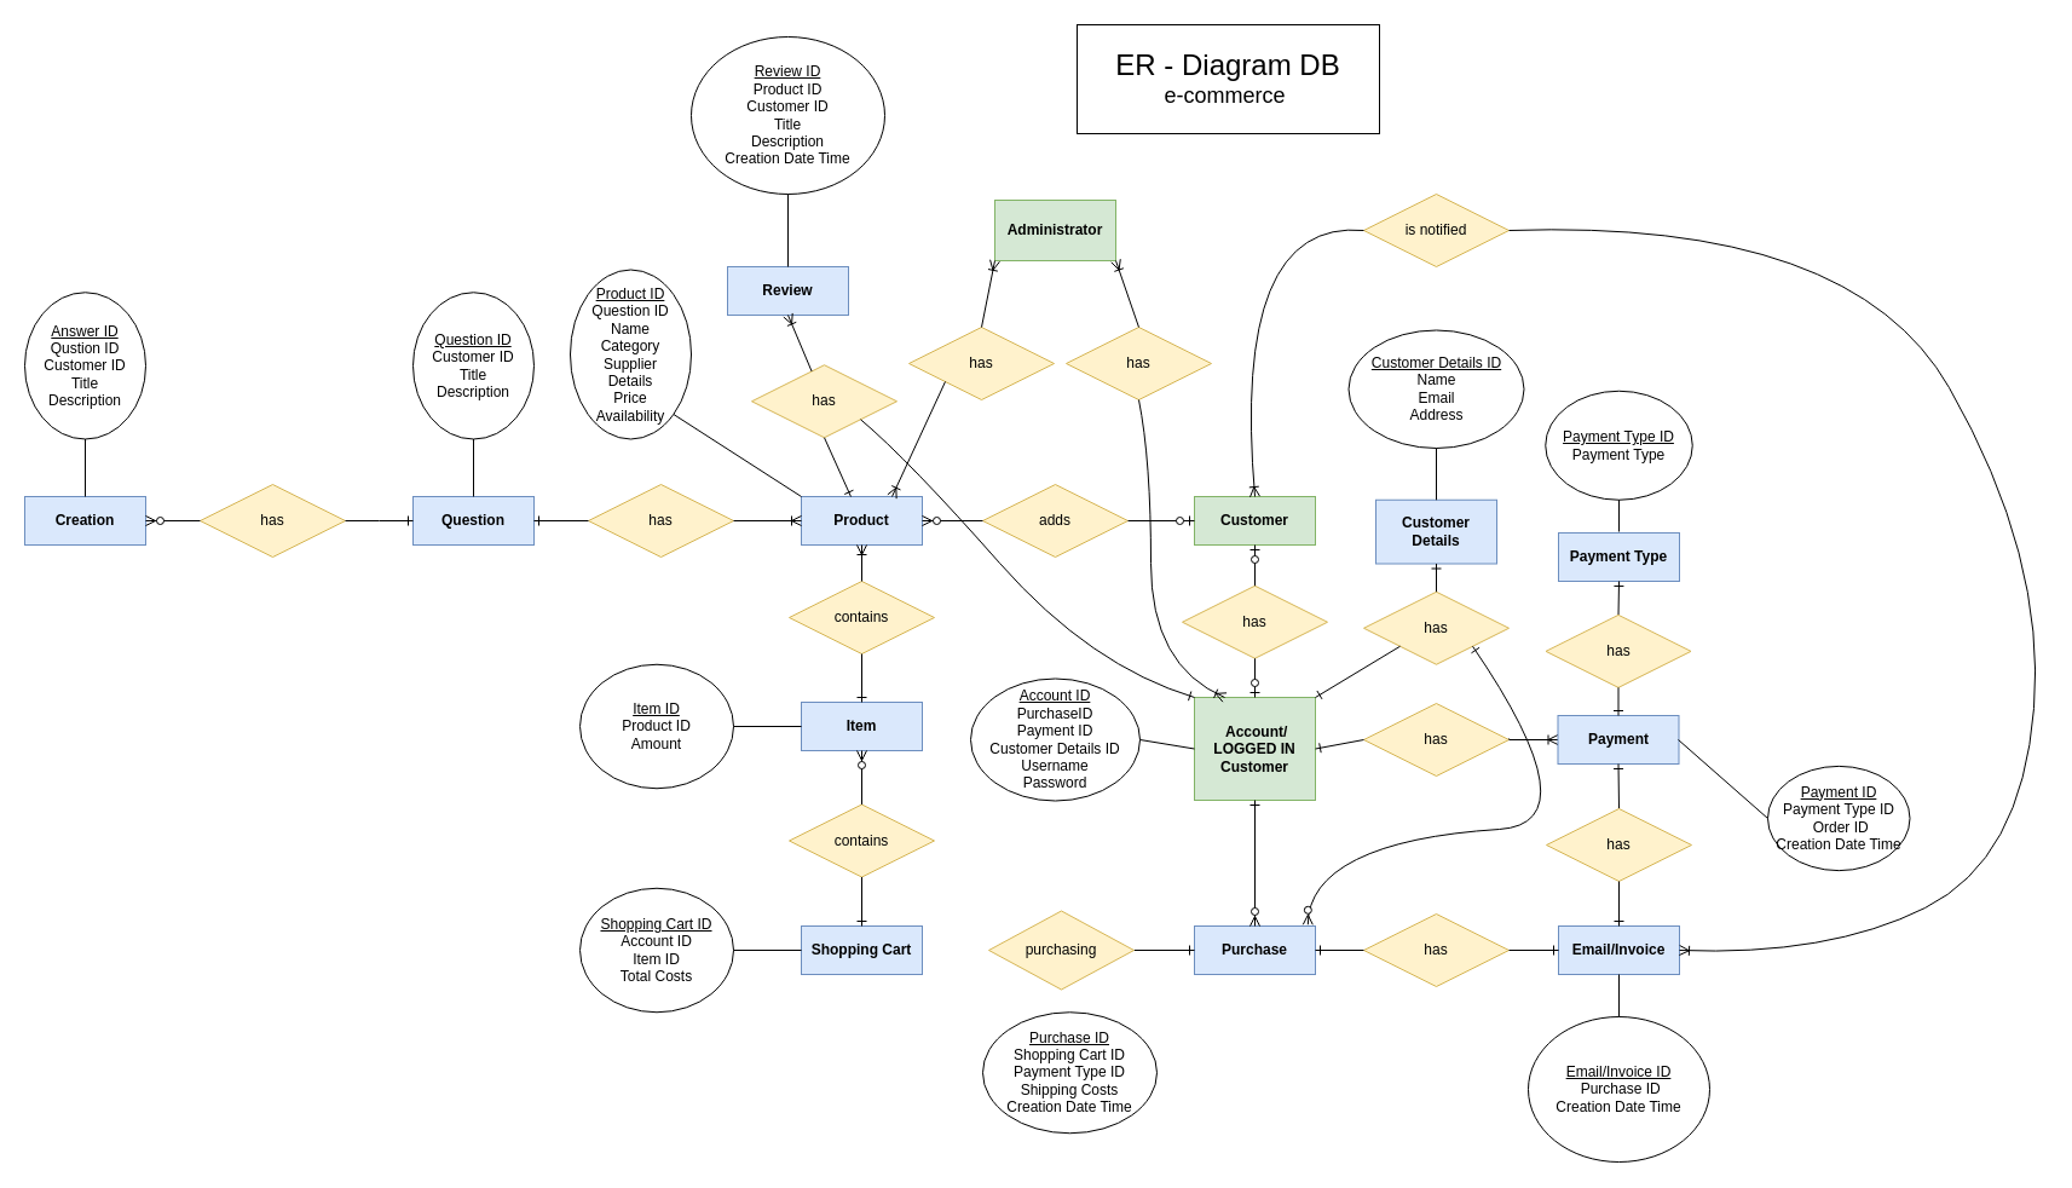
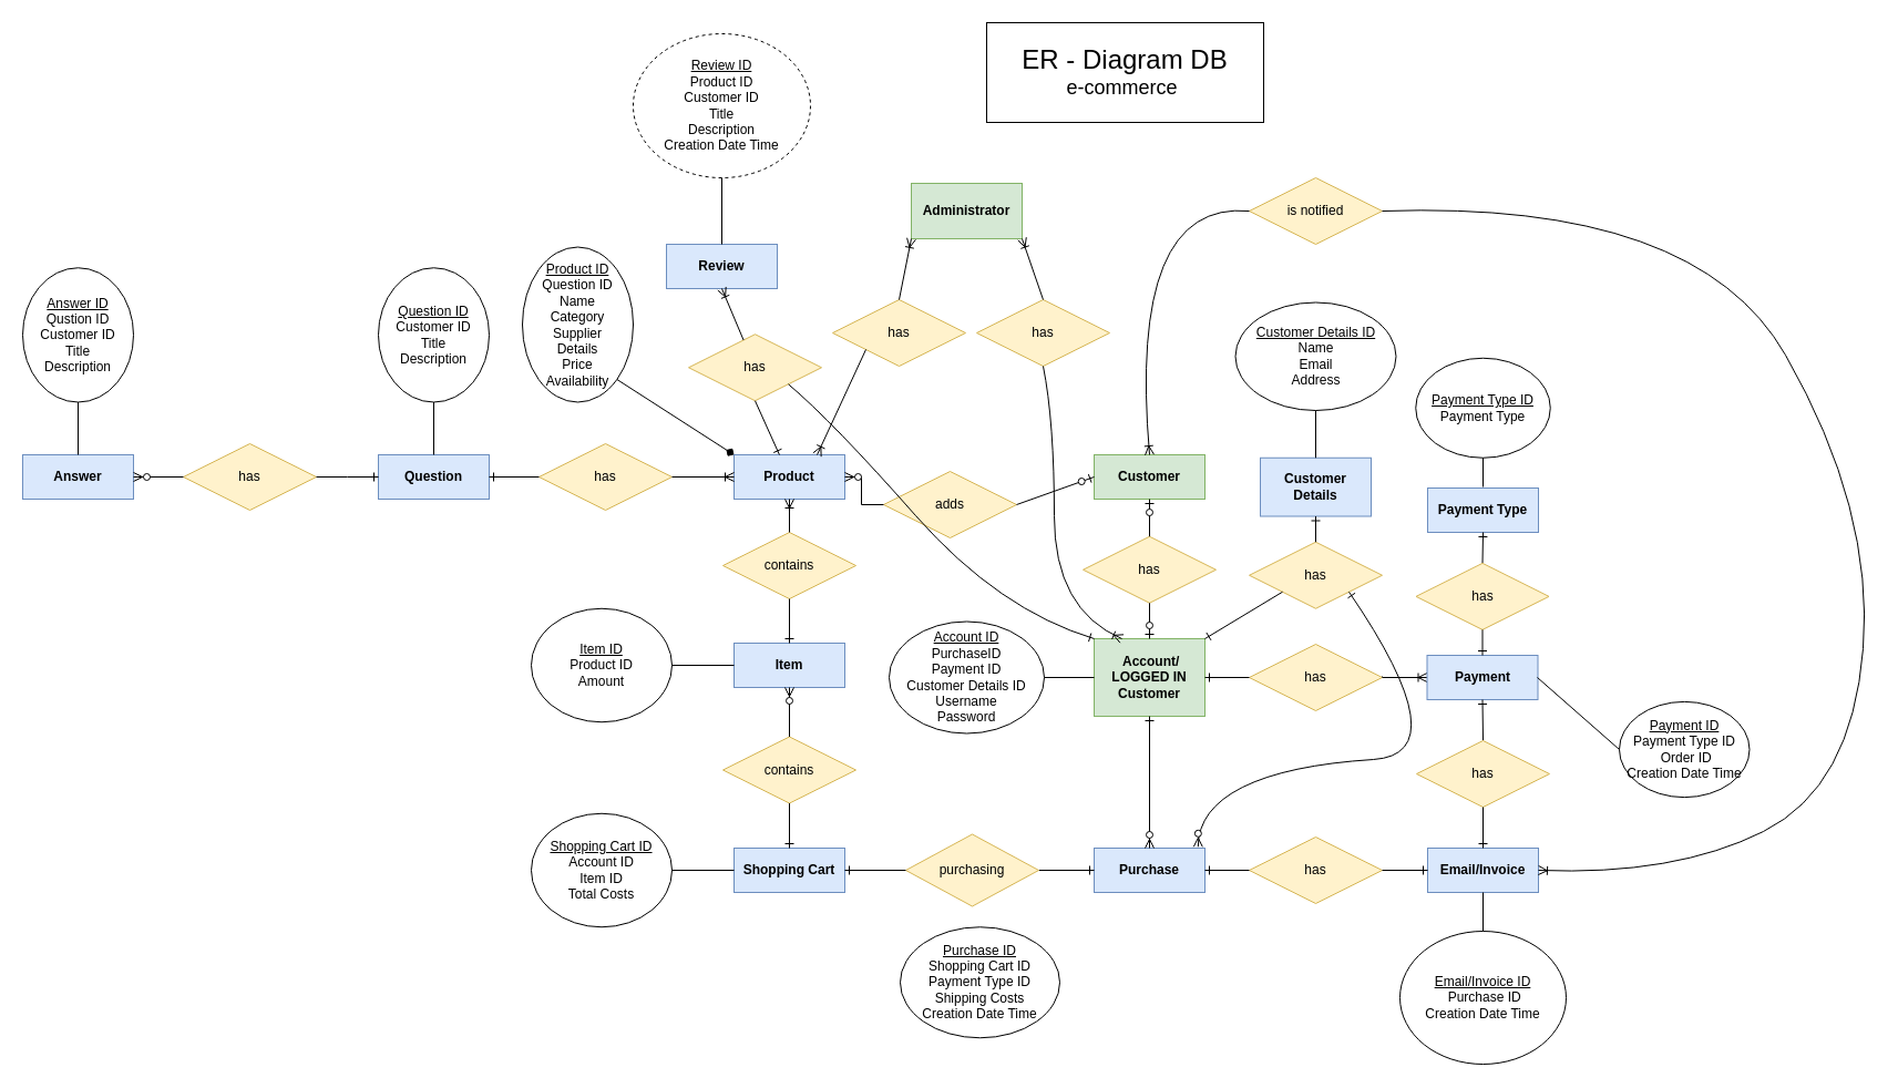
- <mxCell id="77" value="&lt;u&gt;Review ID&lt;br&gt;&lt;/u&gt;Product ID&lt;br&gt;Customer ID&lt;br&gt;Title&lt;br&gt;Description&lt;br&gt;Creation Date Time" style="ellipse;whiteSpace=wrap;html=1;align=center;" parent="1" vertex="1"><mxGeometry x="571" y="30" width="160" height="130" as="geometry" /></mxCell>
+ <mxCell id="77" value="&lt;u&gt;Review ID&lt;br&gt;&lt;/u&gt;Product ID&lt;br&gt;Customer ID&lt;br&gt;Title&lt;br&gt;Description&lt;br&gt;Creation Date Time" style="ellipse;whiteSpace=wrap;html=1;align=center;dashed=1;" parent="1" vertex="1"><mxGeometry x="571" y="30" width="160" height="130" as="geometry" /></mxCell>
- <mxCell id="14" value="" style="endArrow=none;html=1;rounded=0;strokeWidth=1;exitX=1;exitY=1;exitDx=0;exitDy=0;entryX=0;entryY=0;entryDx=0;entryDy=0;" parent="1" source="5" target="4" edge="1"><mxGeometry relative="1" as="geometry"><mxPoint x="342.355" y="403.891" as="sourcePoint" /><mxPoint x="357" y="420" as="targetPoint" /></mxGeometry></mxCell>
+ <mxCell id="14" value="" style="endArrow=diamond;html=1;rounded=0;strokeWidth=1;exitX=1;exitY=1;exitDx=0;exitDy=0;entryX=0;entryY=0;entryDx=0;entryDy=0;" parent="1" source="5" target="4" edge="1"><mxGeometry relative="1" as="geometry"><mxPoint x="342.355" y="403.891" as="sourcePoint" /><mxPoint x="357" y="420" as="targetPoint" /></mxGeometry></mxCell>
- <mxCell id="87" value="&lt;b&gt;Creation&lt;/b&gt;" style="whiteSpace=wrap;html=1;align=center;fillColor=#dae8fc;strokeColor=#6c8ebf;" parent="1" vertex="1"><mxGeometry x="20" y="410" width="100" height="40" as="geometry" /></mxCell>
+ <mxCell id="87" value="&lt;b&gt;Answer&lt;/b&gt;" style="whiteSpace=wrap;html=1;align=center;fillColor=#dae8fc;strokeColor=#6c8ebf;" parent="1" vertex="1"><mxGeometry x="20" y="410" width="100" height="40" as="geometry" /></mxCell>
- <mxCell id="13" value="adds" style="shape=rhombus;perimeter=rhombusPerimeter;whiteSpace=wrap;html=1;align=center;fillColor=#fff2cc;strokeColor=#d6b656;" parent="1" vertex="1"><mxGeometry x="812" y="400" width="120" height="60" as="geometry" /></mxCell>
+ <mxCell id="13" value="adds" style="shape=rhombus;perimeter=rhombusPerimeter;whiteSpace=wrap;html=1;align=center;fillColor=#fff2cc;strokeColor=#d6b656;" parent="1" vertex="1"><mxGeometry x="797" y="425" width="120" height="60" as="geometry" /></mxCell>
- <mxCell id="8" value="&lt;b&gt;&amp;nbsp;Account/&lt;br&gt;LOGGED IN Customer&lt;br&gt;&lt;/b&gt;" style="whiteSpace=wrap;html=1;align=center;fillColor=#d5e8d4;strokeColor=#82b366;" parent="1" vertex="1"><mxGeometry x="987" y="576" width="100" height="85" as="geometry" /></mxCell>
+ <mxCell id="8" value="&lt;b&gt;&amp;nbsp;Account/&lt;br&gt;LOGGED IN Customer&lt;br&gt;&lt;/b&gt;" style="whiteSpace=wrap;html=1;align=center;fillColor=#d5e8d4;strokeColor=#82b366;" parent="1" vertex="1"><mxGeometry x="987" y="576" width="100" height="70" as="geometry" /></mxCell>
+ <mxCell id="59" value="" style="endArrow=ERone;html=1;rounded=0;strokeWidth=1;endFill=0;exitX=0;exitY=0.5;exitDx=0;exitDy=0;entryX=1;entryY=0.5;entryDx=0;entryDy=0;" parent="1" source="58" target="3" edge="1"><mxGeometry relative="1" as="geometry"><mxPoint x="1127.5" y="734" as="sourcePoint" /><mxPoint x="781" y="870" as="targetPoint" /></mxGeometry></mxCell>
